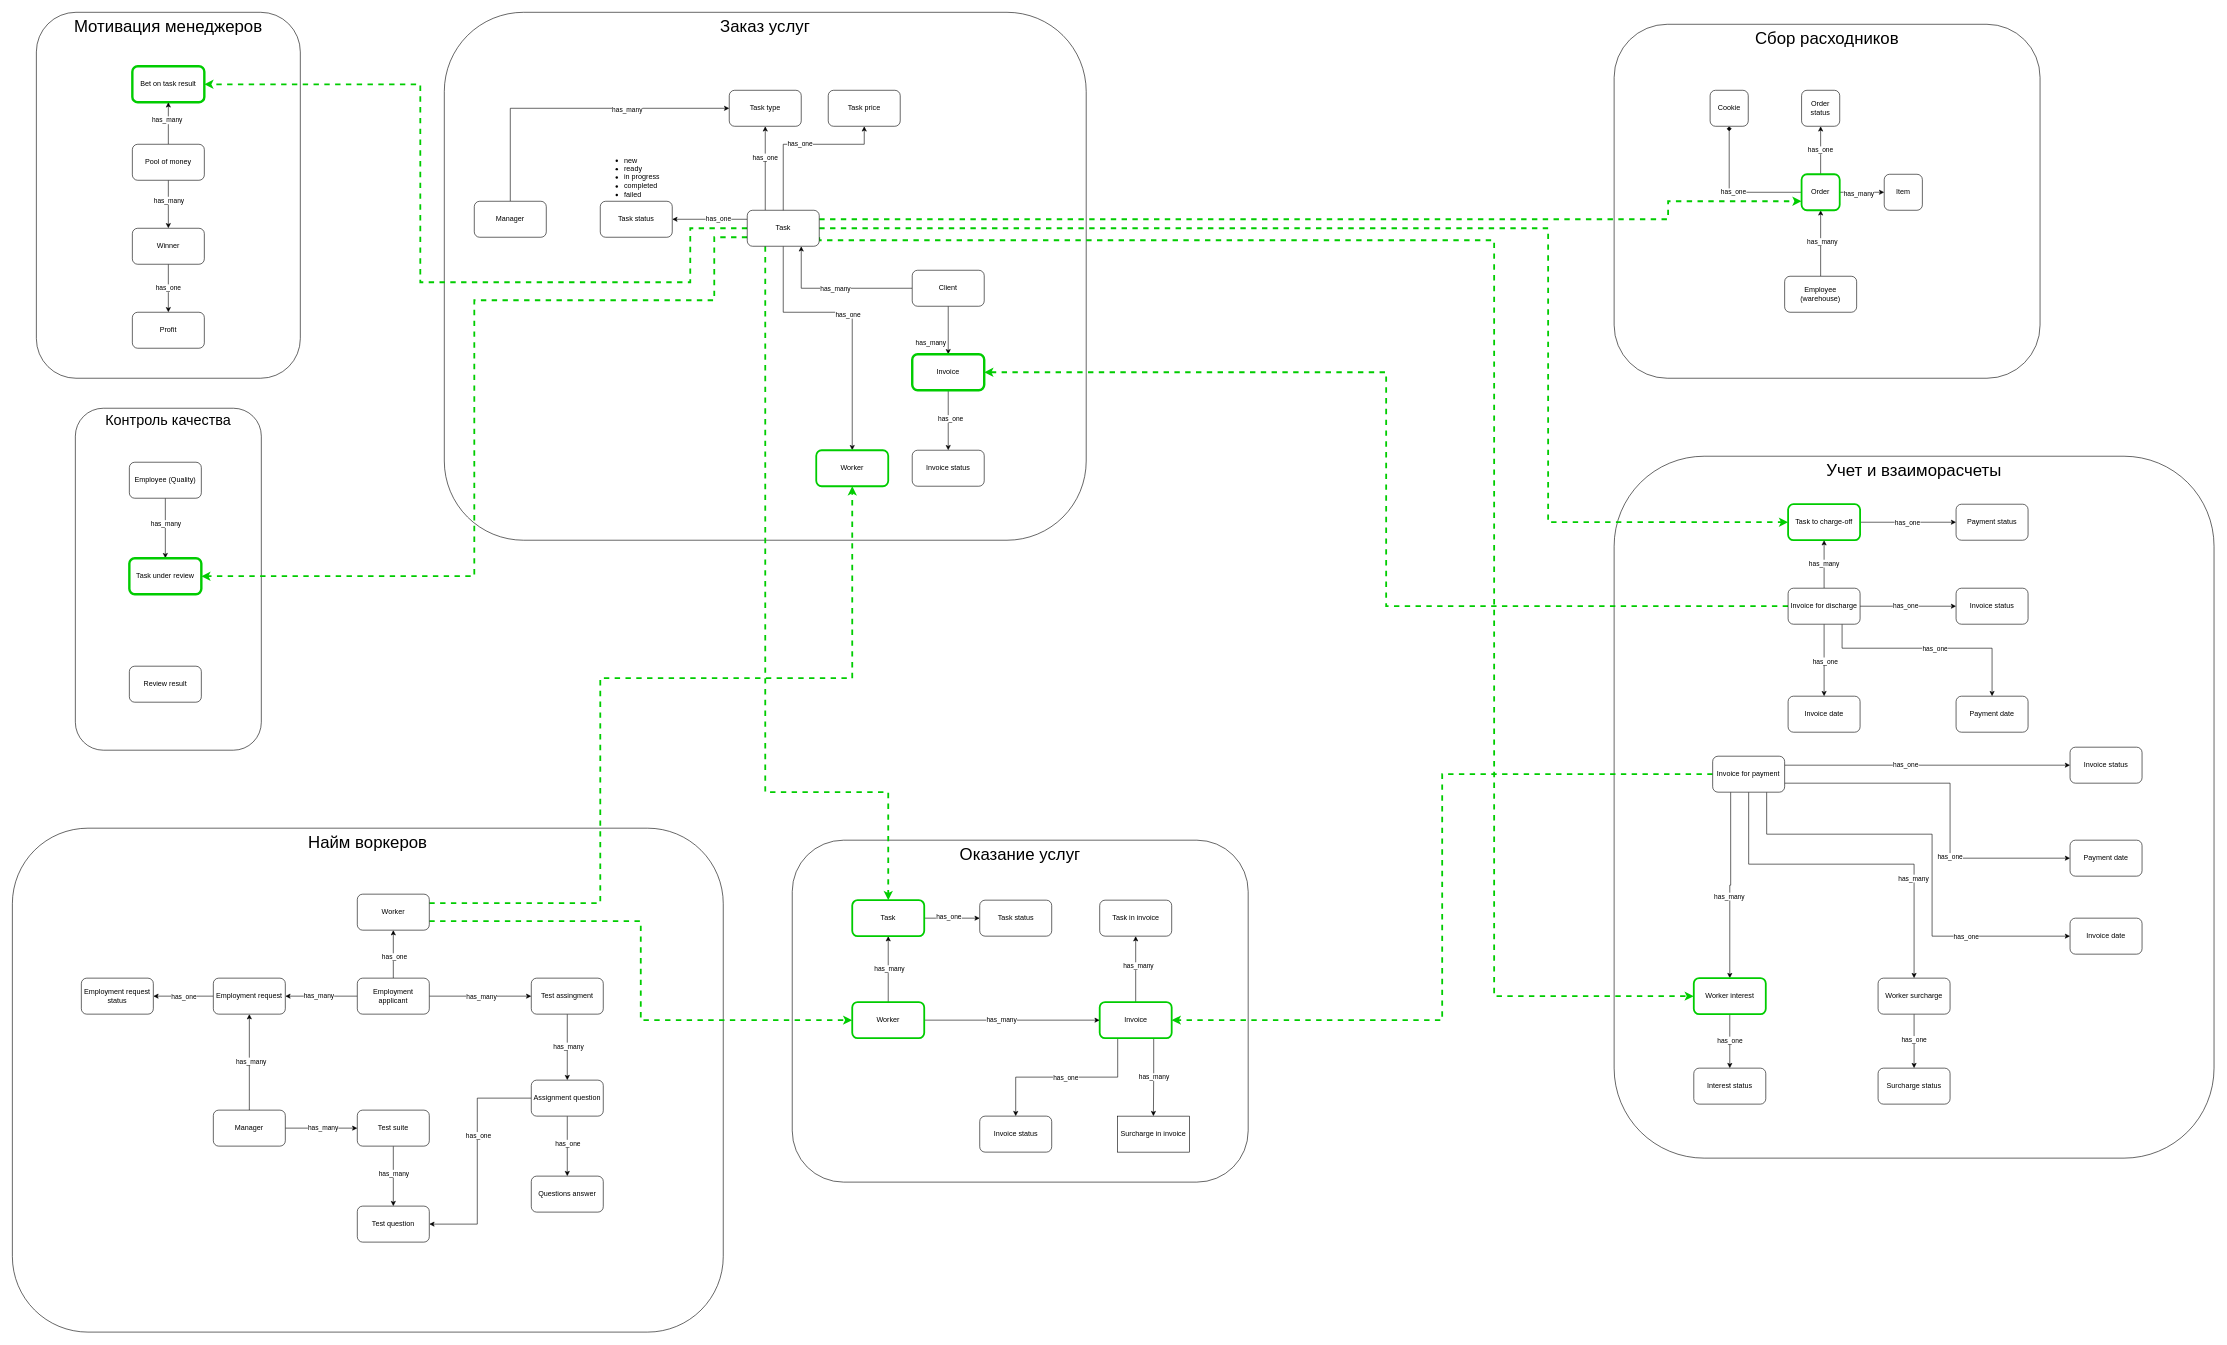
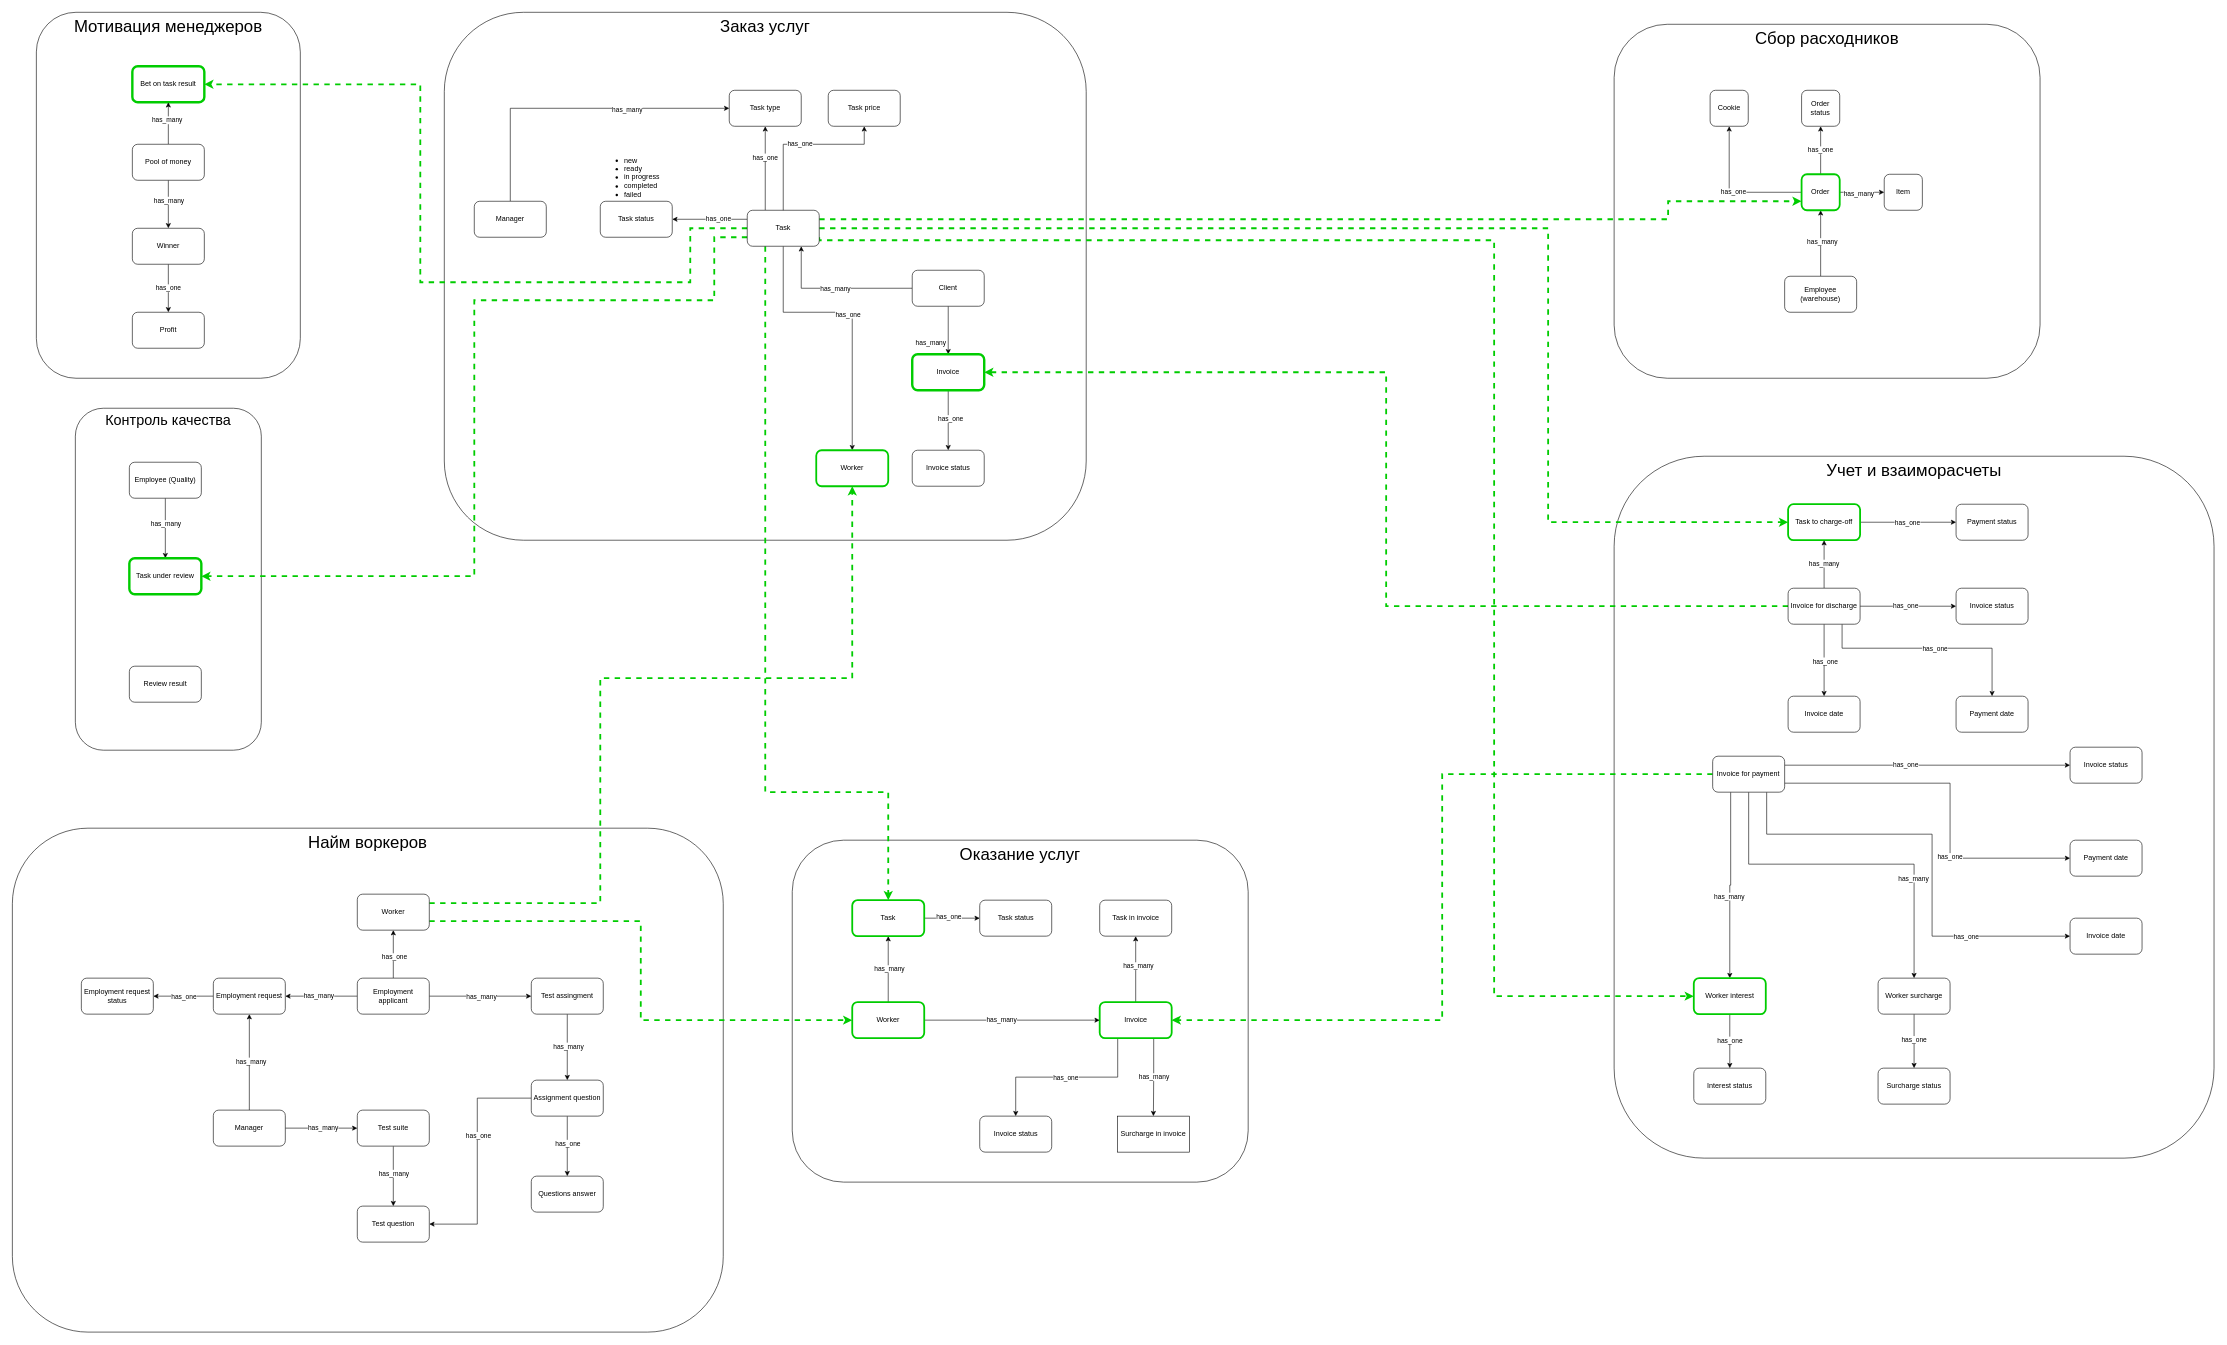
- <mxCell id="42" value="" style="edgeStyle=orthogonalEdgeStyle;rounded=0;orthogonalLoop=1;jettySize=auto;html=1;endArrow=diamond;" edge="1" parent="1" source="45" target="48"><mxGeometry relative="1" as="geometry" /></mxCell>
+ <mxCell id="42" value="" style="edgeStyle=orthogonalEdgeStyle;rounded=0;orthogonalLoop=1;jettySize=auto;html=1;" edge="1" parent="1" source="45" target="48"><mxGeometry relative="1" as="geometry" /></mxCell>
